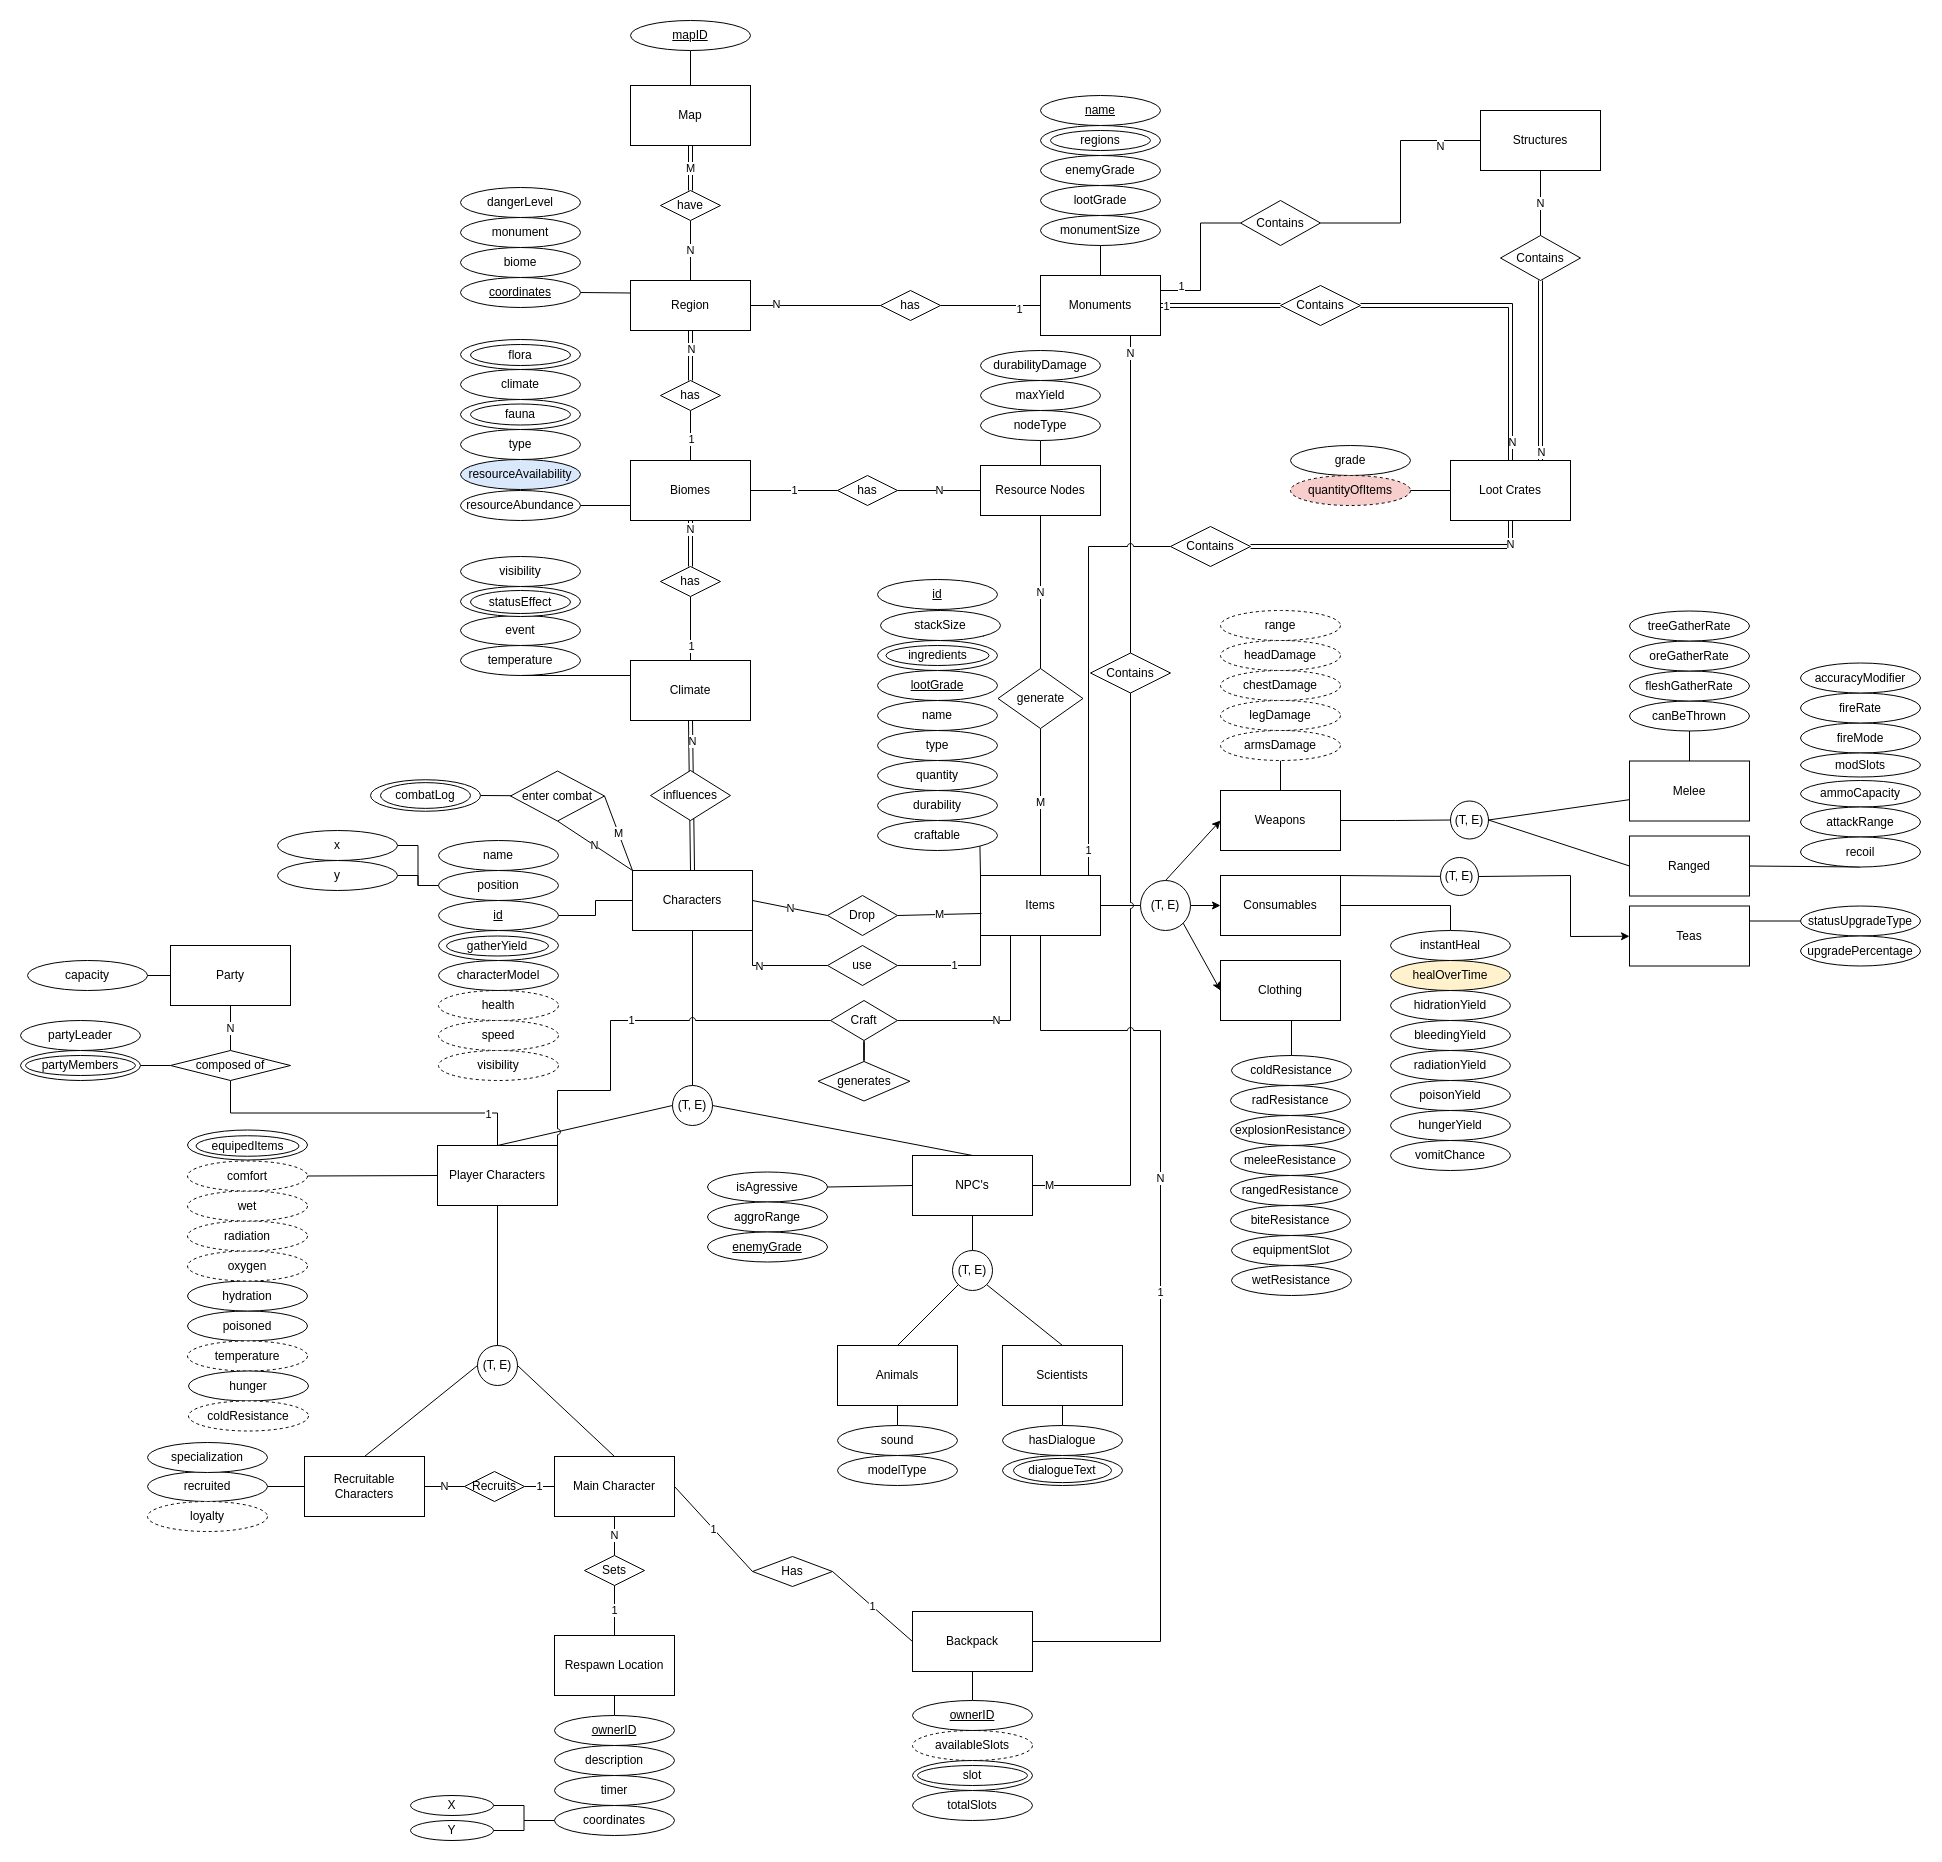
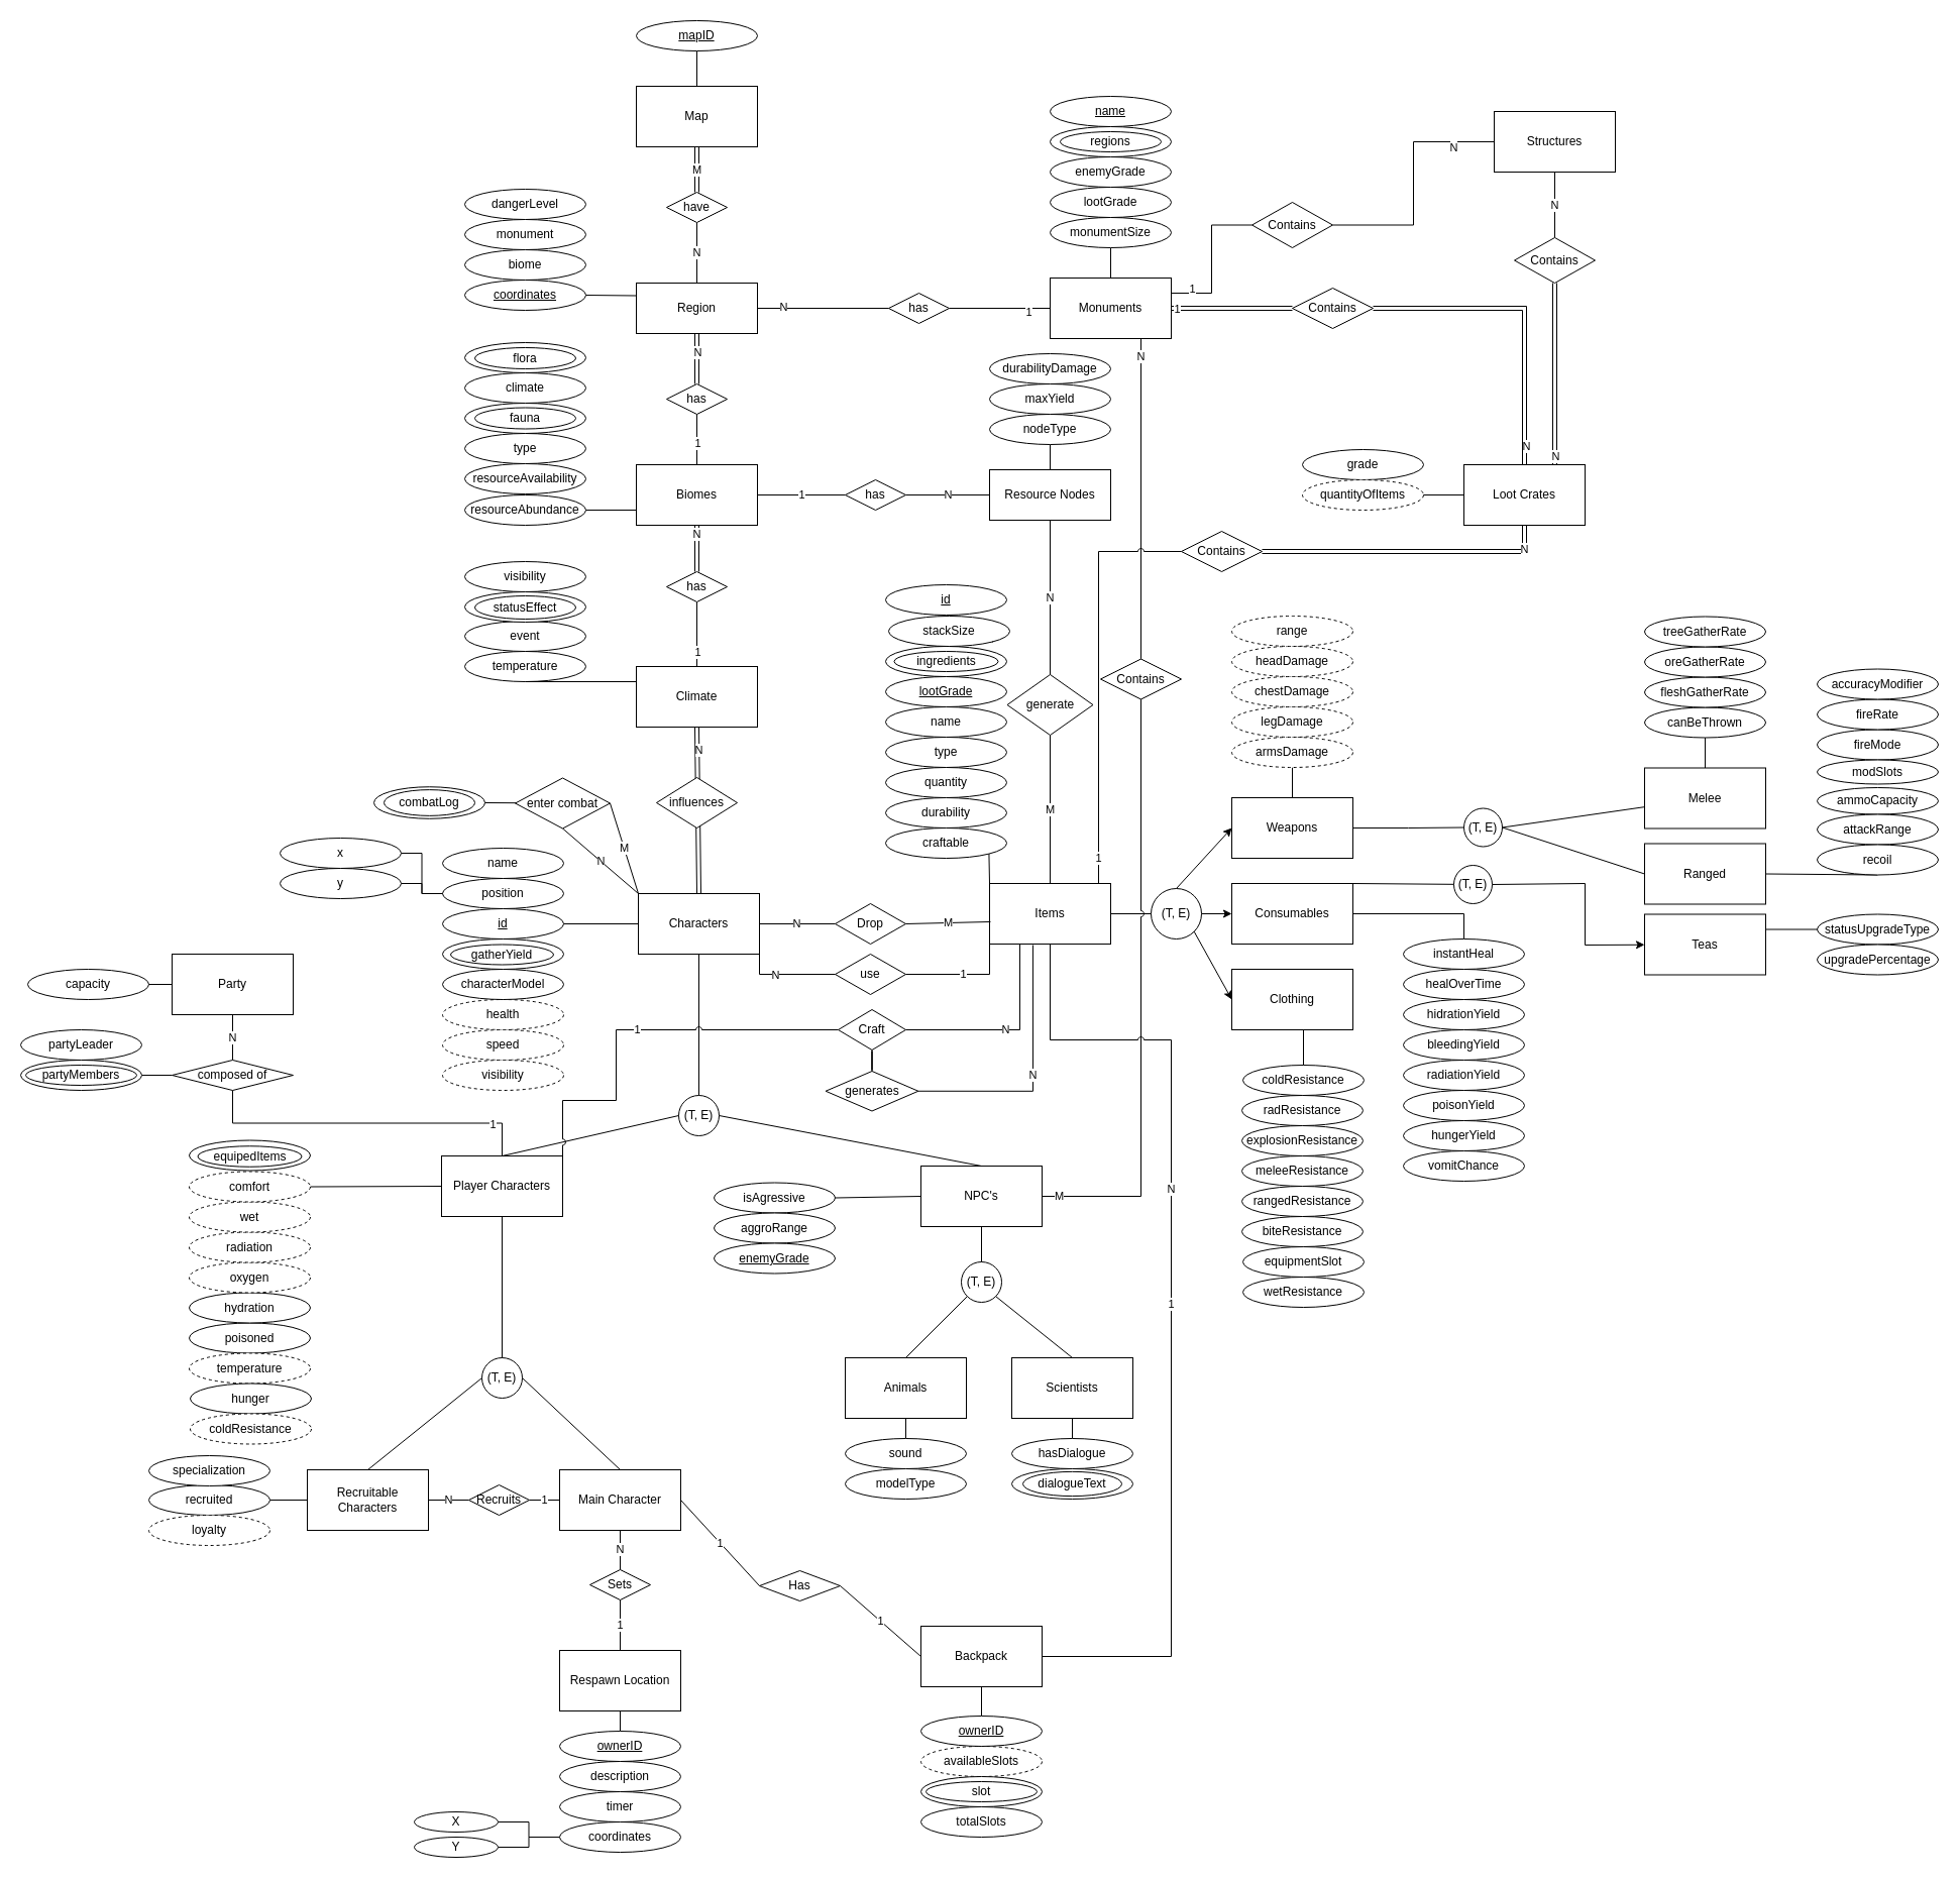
- <mxCell id="124" value="resourceAvailability" style="ellipse;whiteSpace=wrap;html=1;fillColor=#dae8fc;" parent="1" vertex="1"><mxGeometry x="460" y="459" width="120" height="30" as="geometry" /></mxCell>
+ <mxCell id="124" value="resourceAvailability" style="ellipse;whiteSpace=wrap;html=1;" parent="1" vertex="1"><mxGeometry x="460" y="459" width="120" height="30" as="geometry" /></mxCell>
- <mxCell id="243" value="quantityOfItems" style="ellipse;whiteSpace=wrap;html=1;dashed=1;fillColor=#f8cecc;" parent="1" vertex="1"><mxGeometry x="1290" y="475" width="120" height="30" as="geometry" /></mxCell>
+ <mxCell id="243" value="quantityOfItems" style="ellipse;whiteSpace=wrap;html=1;dashed=1;" parent="1" vertex="1"><mxGeometry x="1290" y="475" width="120" height="30" as="geometry" /></mxCell>
- <mxCell id="163" value="Characters" style="rounded=0;whiteSpace=wrap;html=1;" parent="1" vertex="1"><mxGeometry x="632" y="870" width="120" height="60" as="geometry" /></mxCell>
+ <mxCell id="163" value="Characters" style="rounded=0;whiteSpace=wrap;html=1;" parent="1" vertex="1"><mxGeometry x="632" y="885" width="120" height="60" as="geometry" /></mxCell>
- <mxCell id="112" value="healOverTime" style="ellipse;whiteSpace=wrap;html=1;fillColor=#fff2cc;" parent="1" vertex="1"><mxGeometry x="1390" y="960" width="120" height="30" as="geometry" /></mxCell>
+ <mxCell id="112" value="healOverTime" style="ellipse;whiteSpace=wrap;html=1;" parent="1" vertex="1"><mxGeometry x="1390" y="960" width="120" height="30" as="geometry" /></mxCell>
+ <mxCell id="272" value="N" style="edgeStyle=orthogonalEdgeStyle;rounded=0;orthogonalLoop=1;jettySize=auto;html=1;exitX=1;exitY=0.5;exitDx=0;exitDy=0;entryX=0.358;entryY=1.017;entryDx=0;entryDy=0;entryPerimeter=0;endArrow=none;endFill=0;" parent="1" source="273" target="3" edge="1"><mxGeometry relative="1" as="geometry" /></mxCell>
